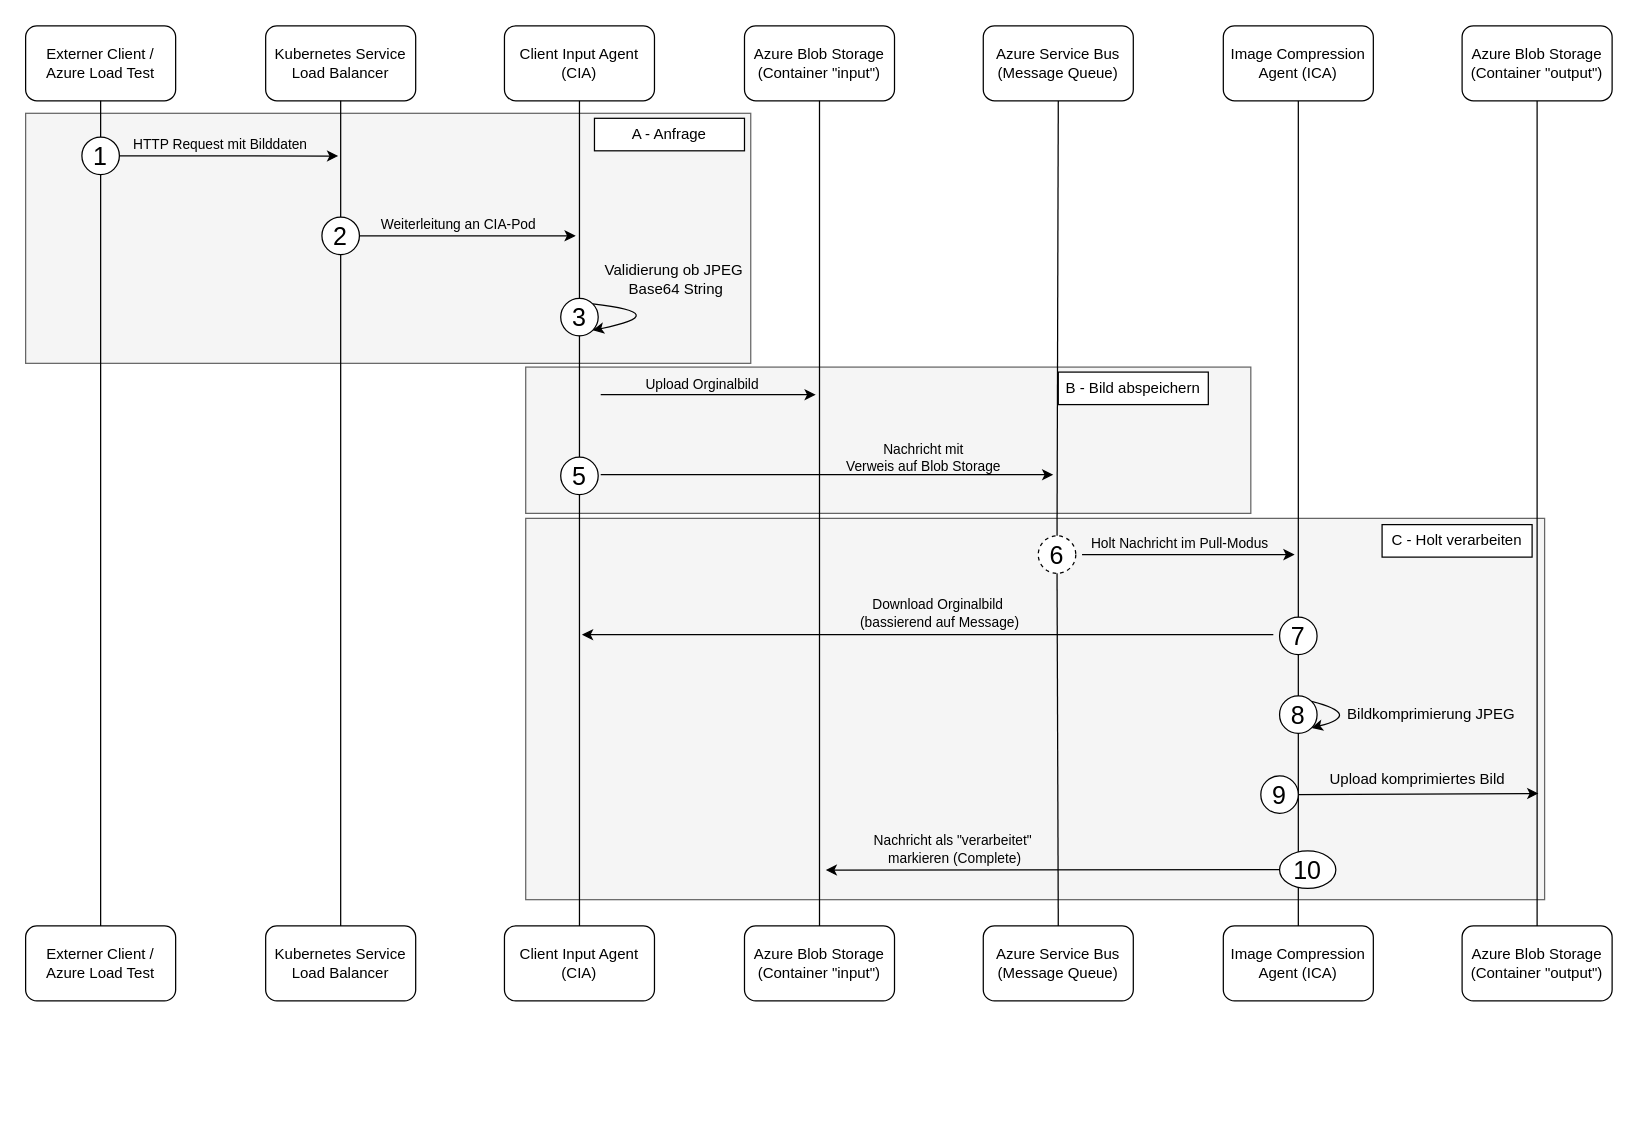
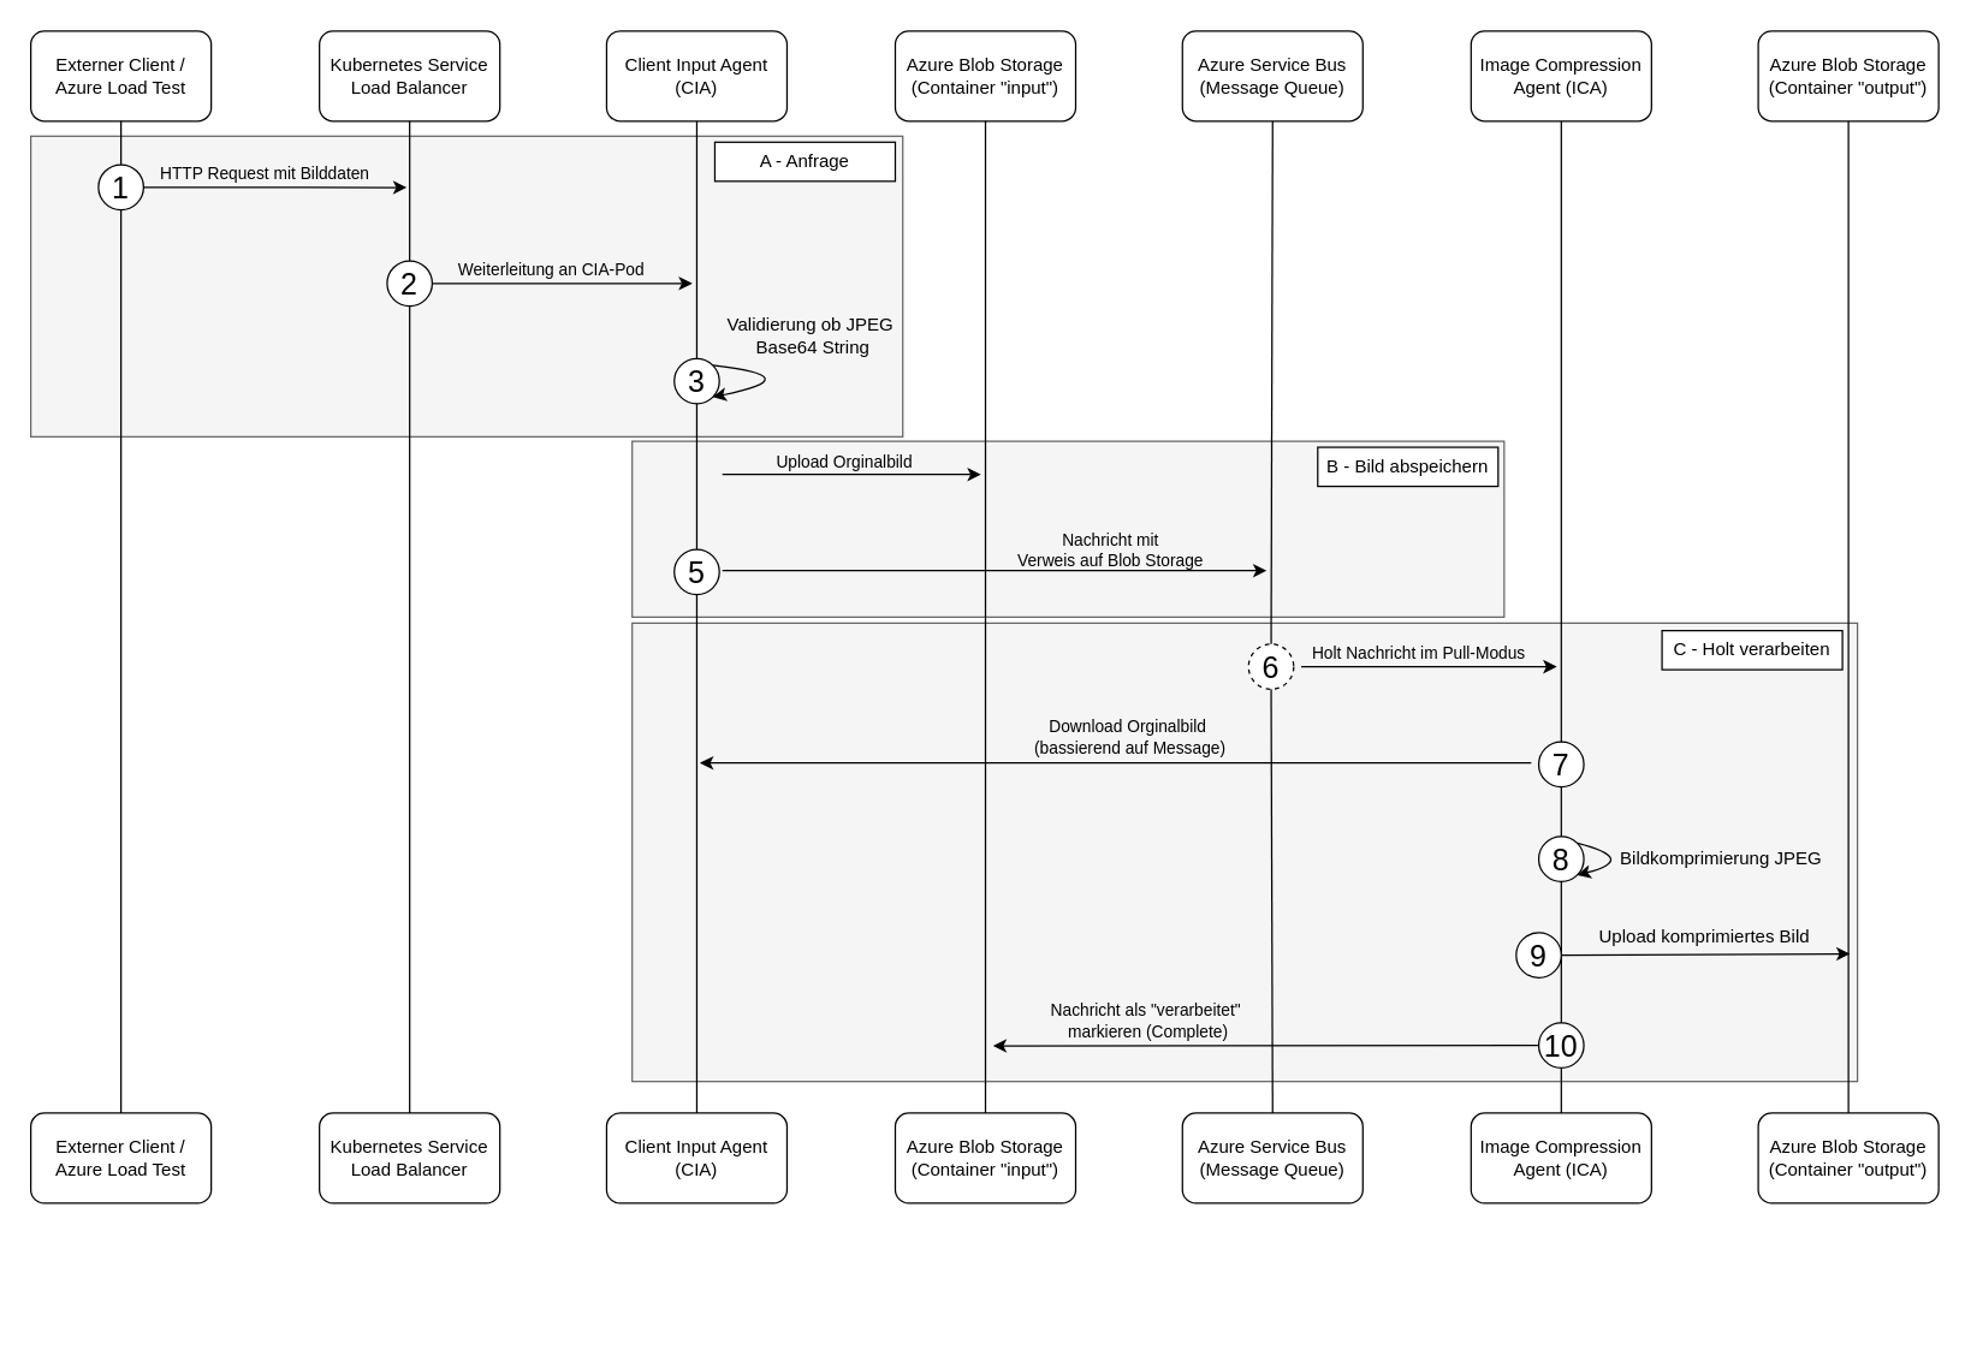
- <mxCell id="24" value="B - Bild abspeichern" style="rounded=0;whiteSpace=wrap;html=1;" vertex="1" parent="7"><mxGeometry x="781" y="188" width="120" height="26" as="geometry" /></mxCell>
+ <mxCell id="24" value="B - Bild abspeichern" style="rounded=0;whiteSpace=wrap;html=1;" vertex="1" parent="7"><mxGeometry x="811" y="188" width="120" height="26" as="geometry" /></mxCell>
- <mxCell id="56" value="10" style="ellipse;whiteSpace=wrap;html=1;fontSize=20;align=center;aspect=fixed;" vertex="1" parent="1"><mxGeometry x="1023" y="680" width="45" height="30" as="geometry" /></mxCell>
+ <mxCell id="56" value="10" style="ellipse;whiteSpace=wrap;html=1;fontSize=20;align=center;aspect=fixed;" vertex="1" parent="1"><mxGeometry x="1023" y="680" width="30" height="30" as="geometry" /></mxCell>
